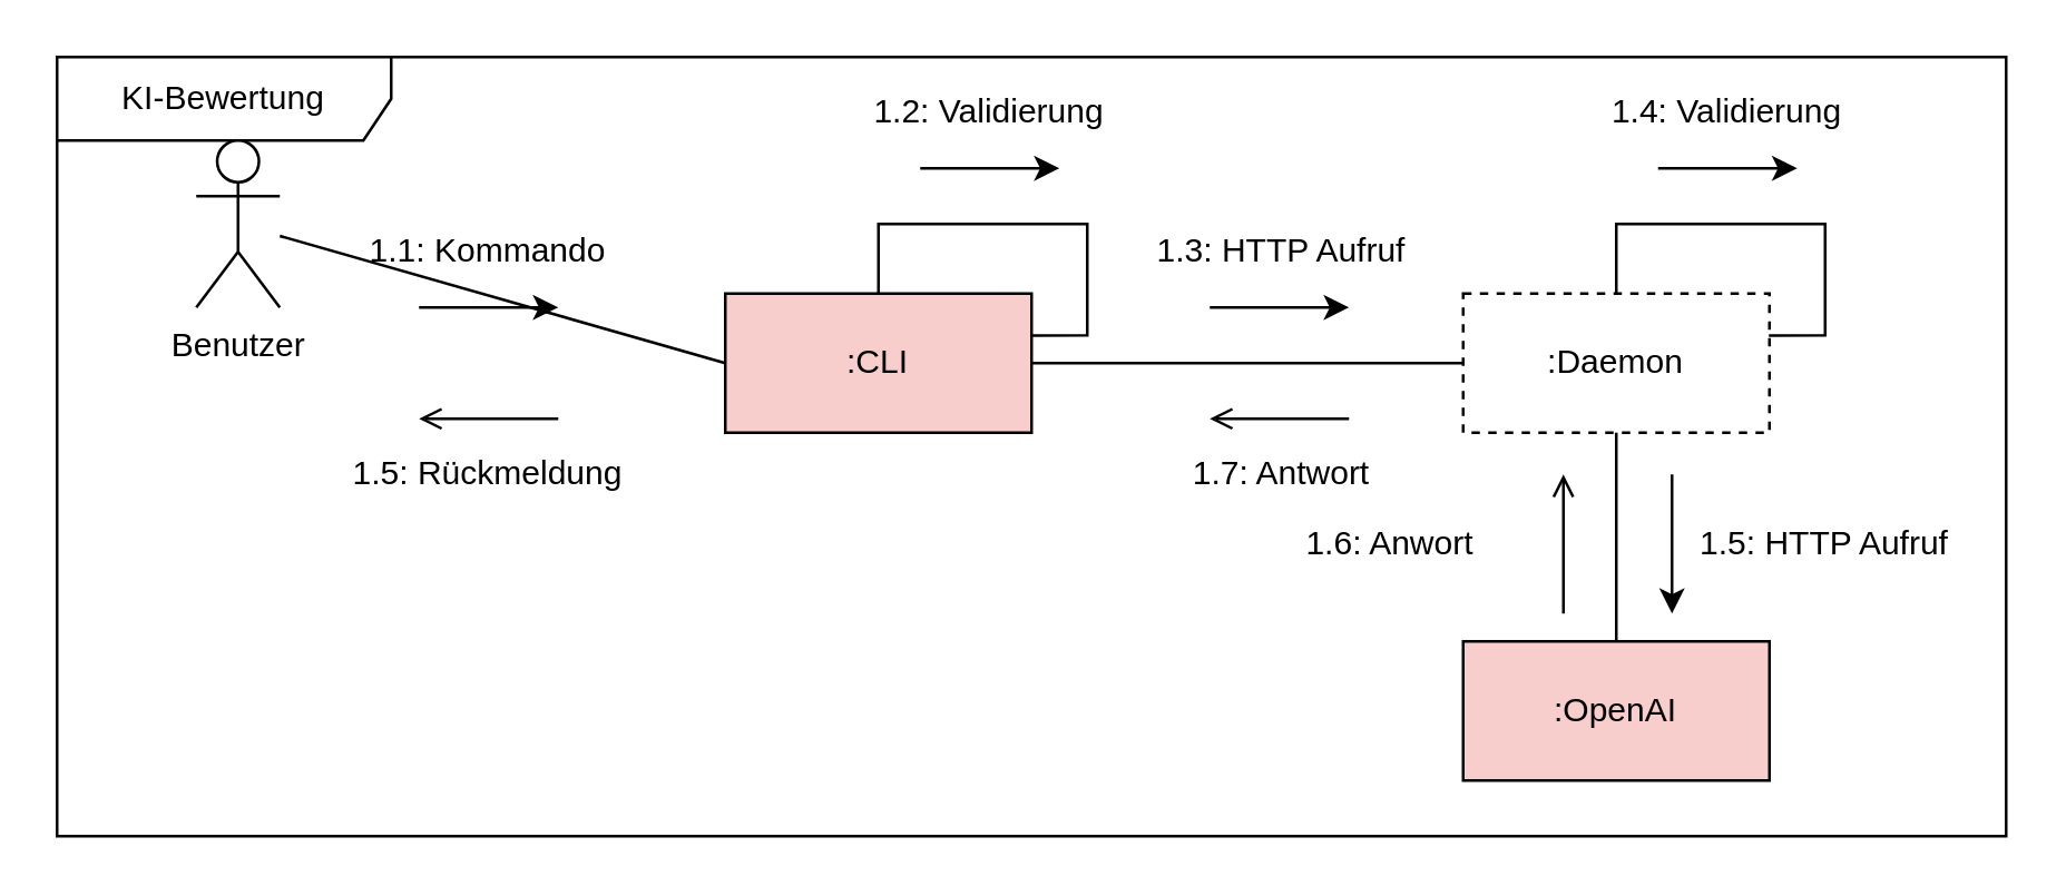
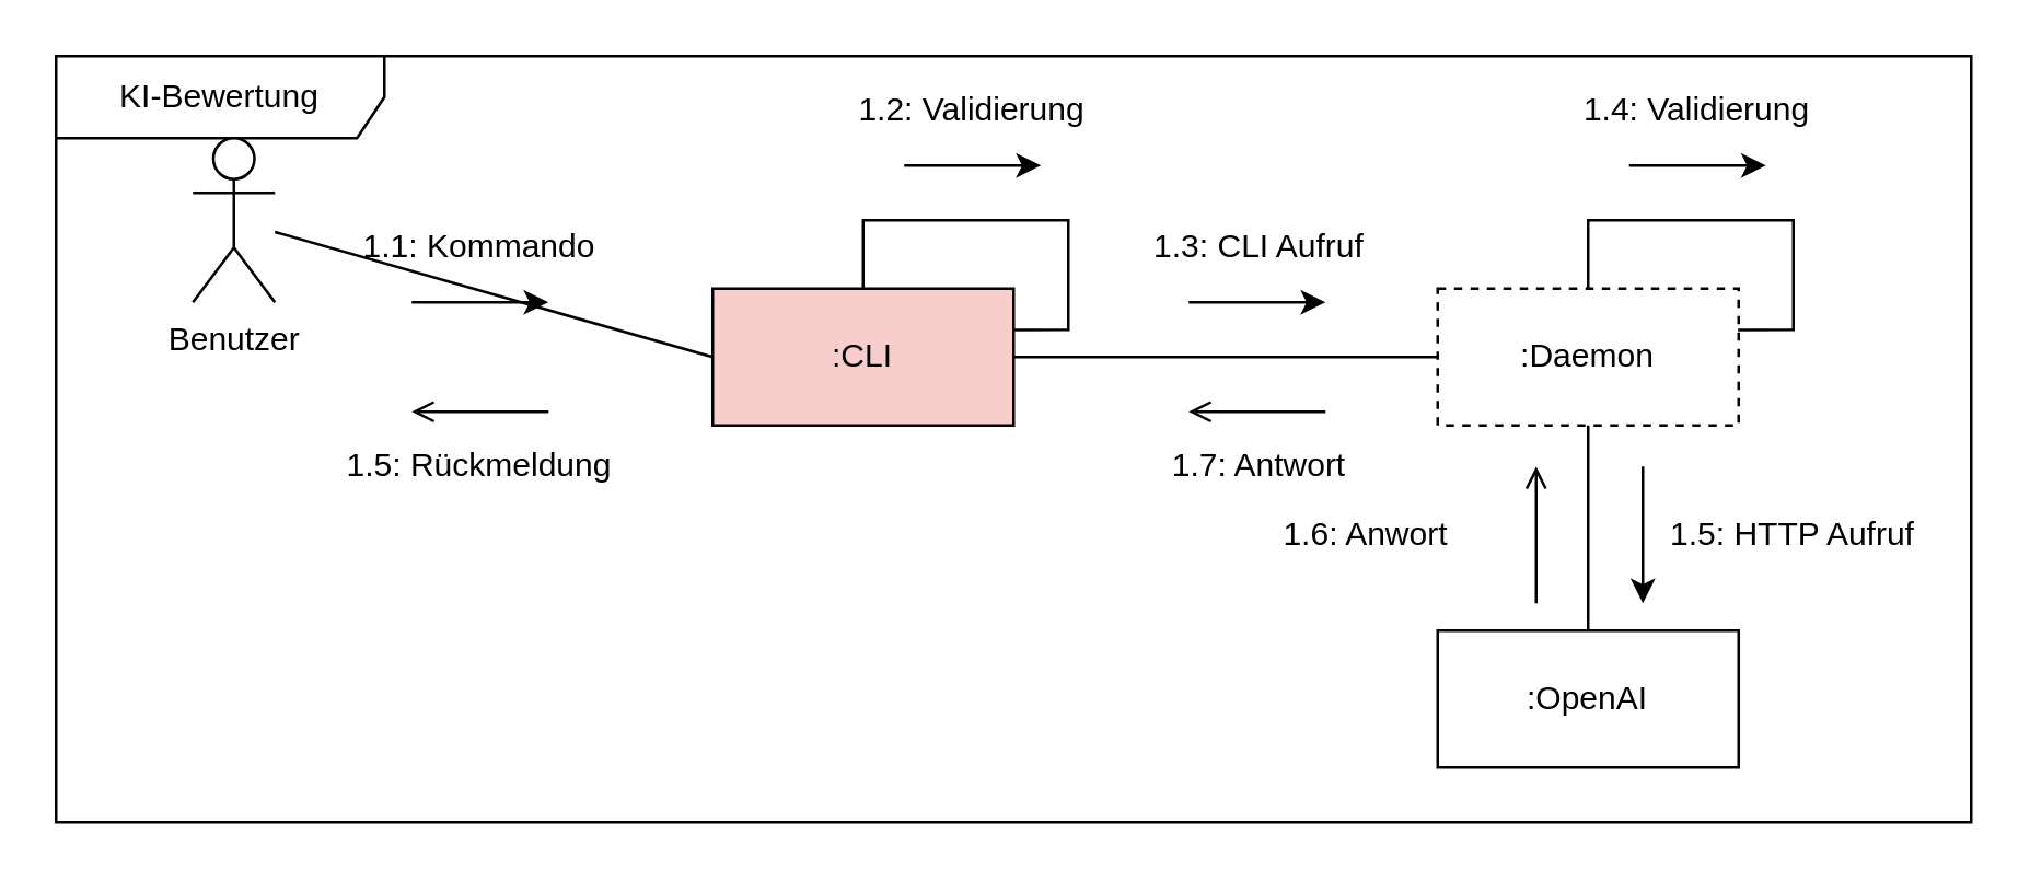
- <mxCell id="19" value="1.3: HTTP Aufruf" style="text;html=1;align=center;verticalAlign=middle;whiteSpace=wrap;rounded=0;" vertex="1" parent="1"><mxGeometry x="395" y="75" width="130" height="30" as="geometry" /></mxCell>
+ <mxCell id="19" value="1.3: CLI Aufruf" style="text;html=1;align=center;verticalAlign=middle;whiteSpace=wrap;rounded=0;" vertex="1" parent="1"><mxGeometry x="395" y="75" width="130" height="30" as="geometry" /></mxCell>
- <mxCell id="20" value=":OpenAI" style="html=1;whiteSpace=wrap;fillColor=#f8cecc;" vertex="1" parent="1"><mxGeometry x="525" y="230" width="110" height="50" as="geometry" /></mxCell>
+ <mxCell id="20" value=":OpenAI" style="html=1;whiteSpace=wrap;" vertex="1" parent="1"><mxGeometry x="525" y="230" width="110" height="50" as="geometry" /></mxCell>
